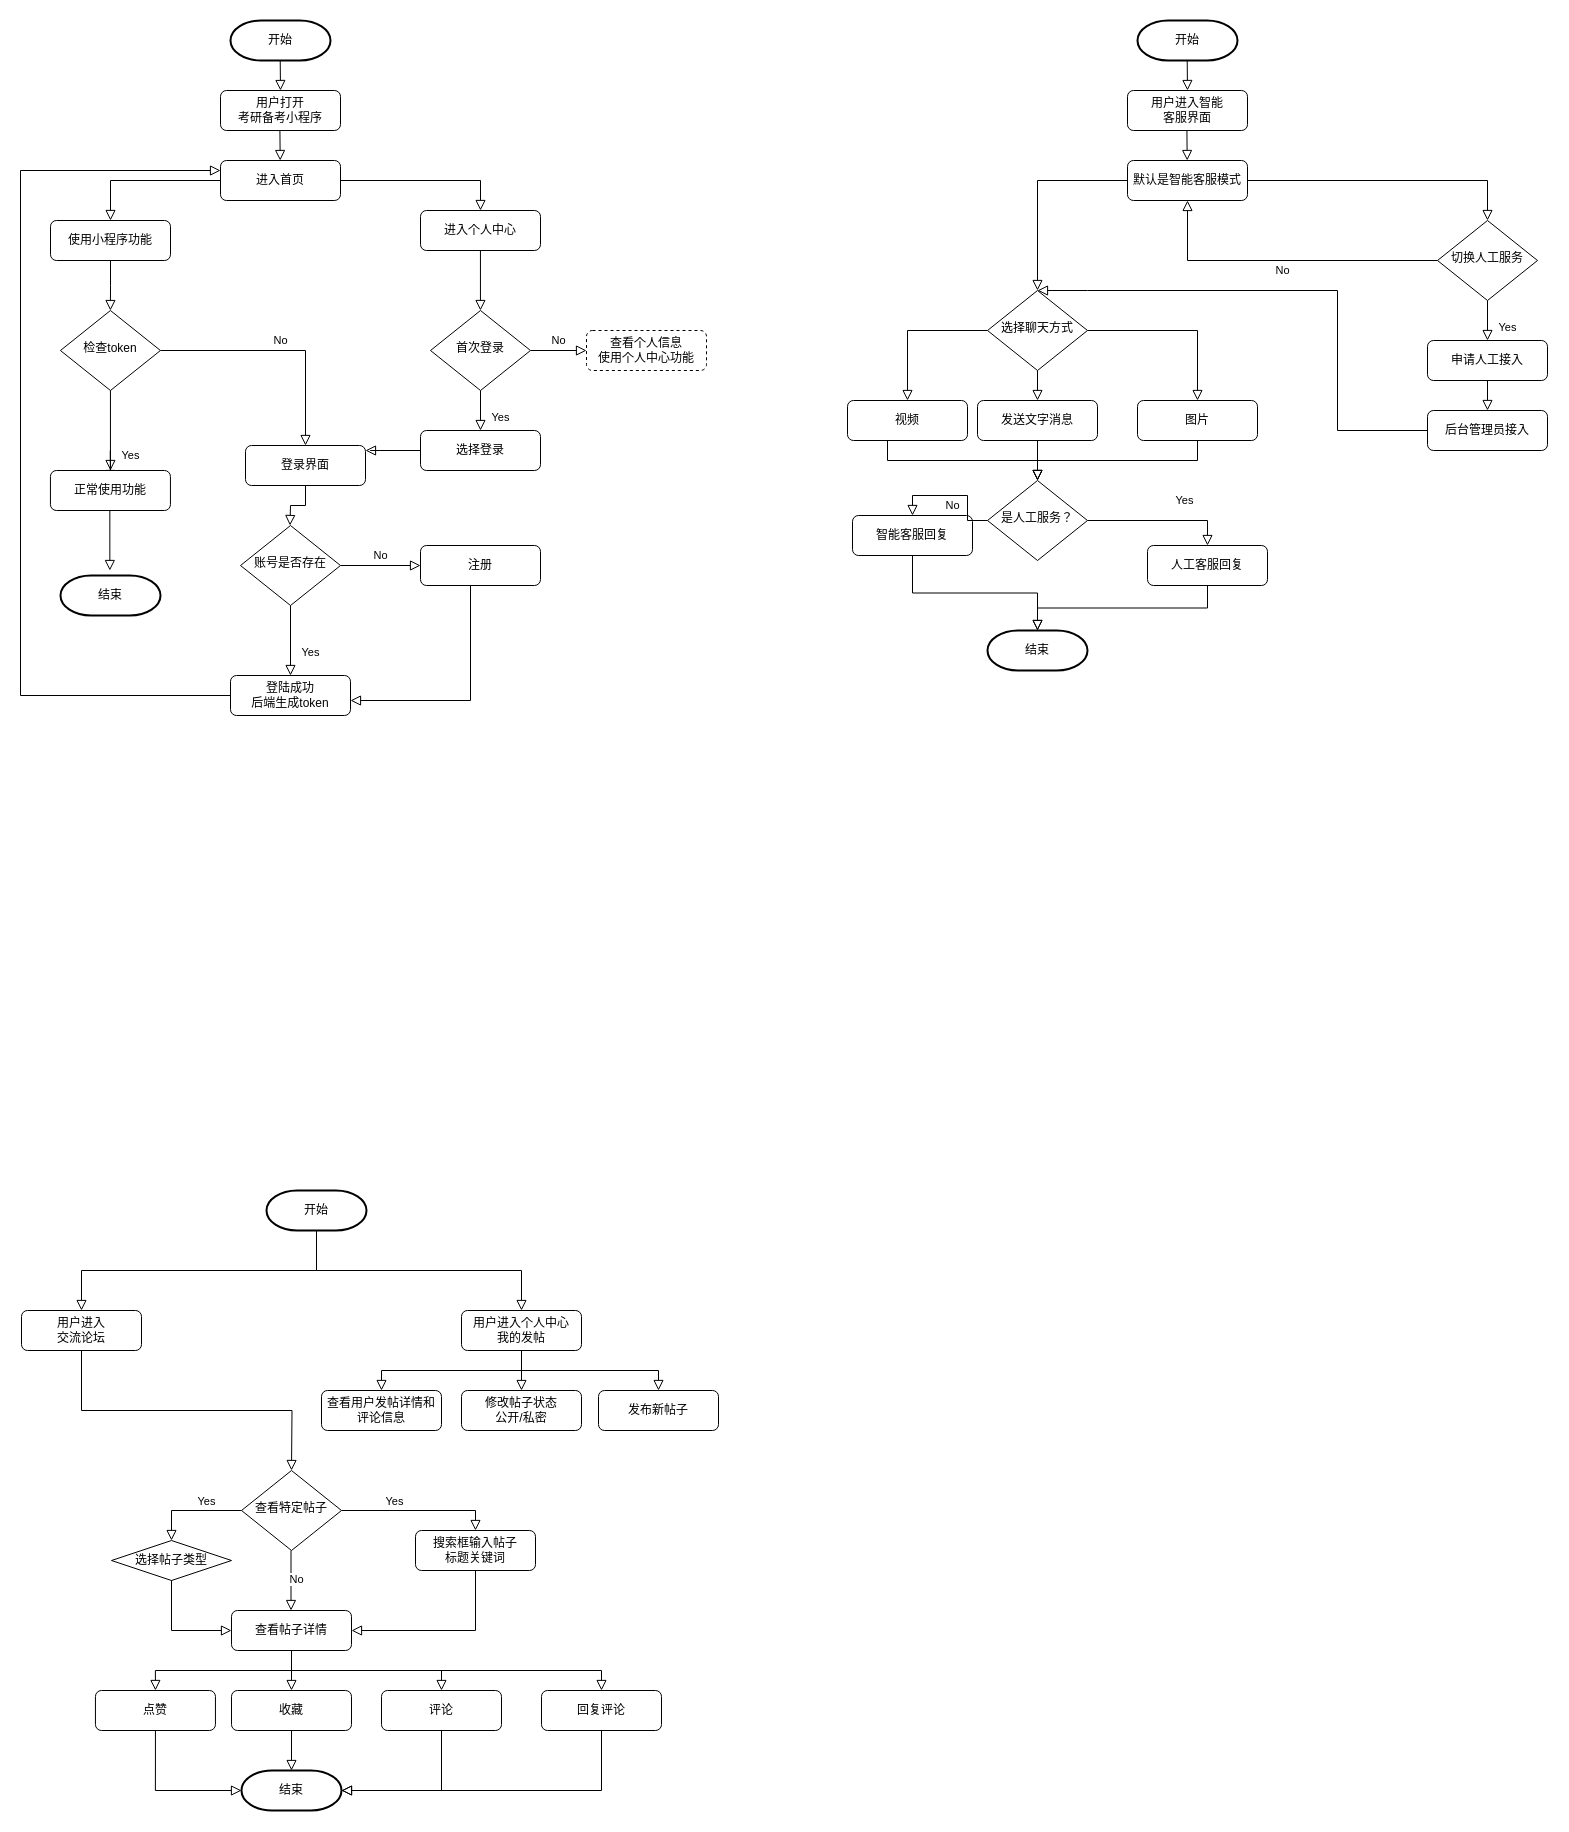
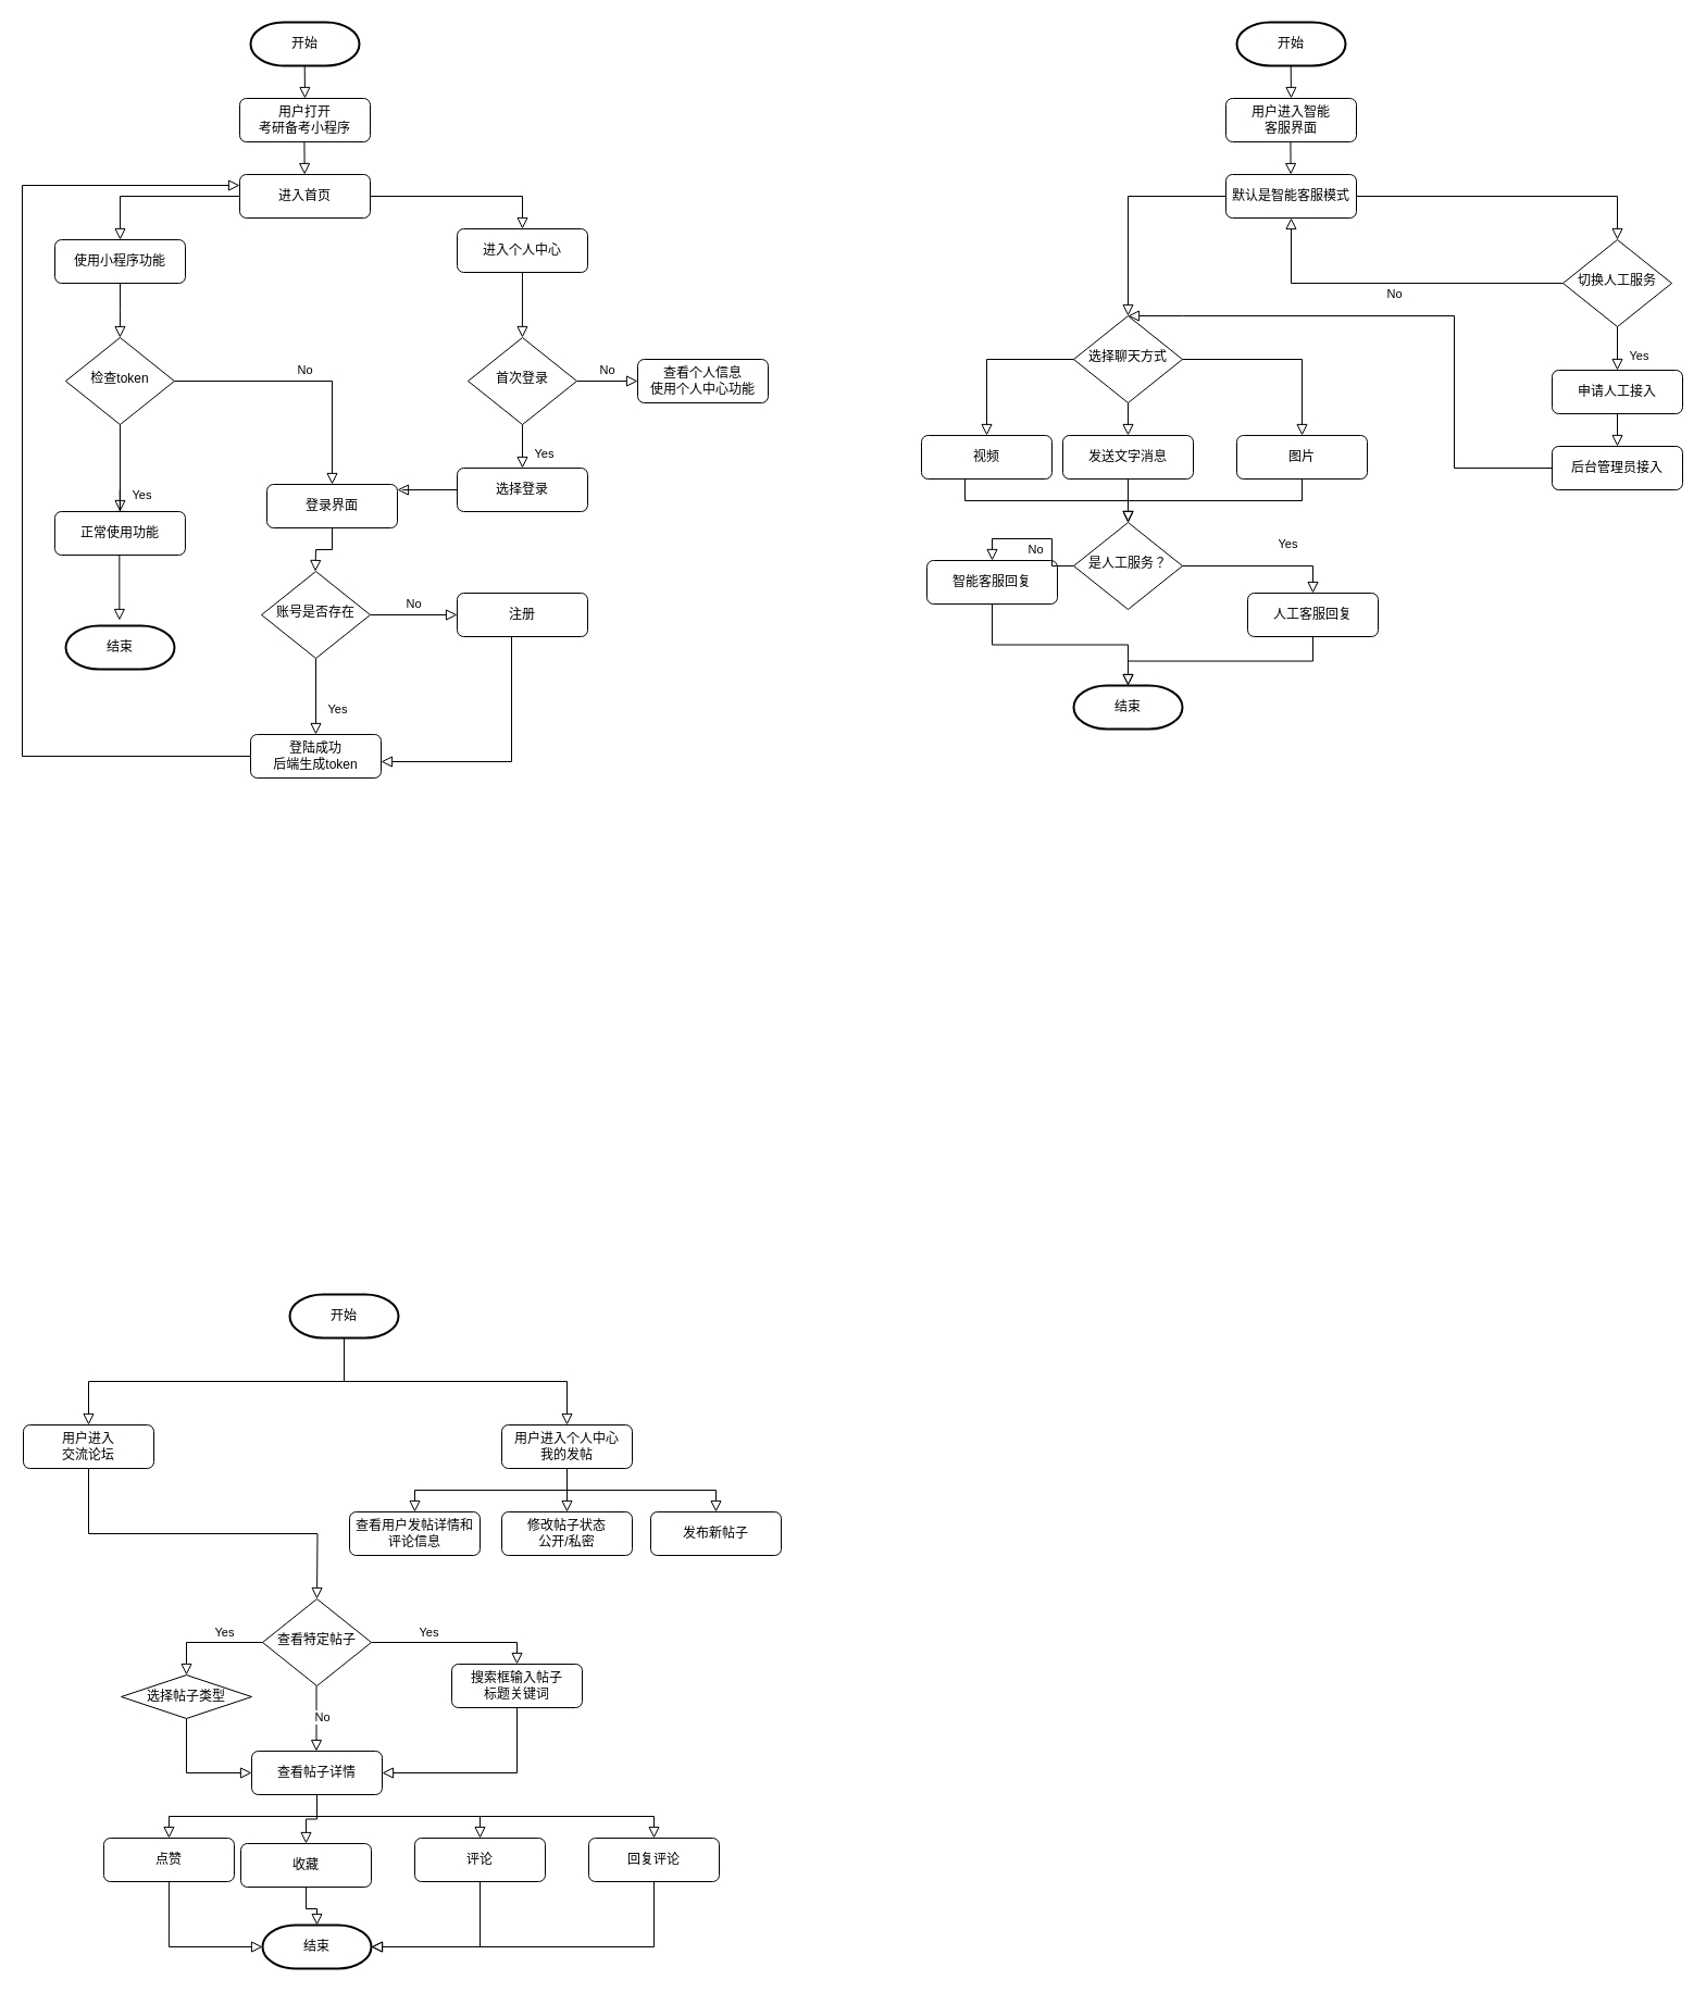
- <mxCell id="12" value="查看个人信息&lt;div&gt;使用个人中心功能&lt;/div&gt;" style="rounded=1;whiteSpace=wrap;html=1;fontSize=12;glass=0;strokeWidth=1;shadow=0;dashed=1;" parent="1" vertex="1"><mxGeometry x="586" y="330" width="120" height="40" as="geometry" /></mxCell>
+ <mxCell id="12" value="查看个人信息&lt;div&gt;使用个人中心功能&lt;/div&gt;" style="rounded=1;whiteSpace=wrap;html=1;fontSize=12;glass=0;strokeWidth=1;shadow=0;" parent="1" vertex="1"><mxGeometry x="586" y="330" width="120" height="40" as="geometry" /></mxCell>
- <mxCell id="47" value="收藏" style="rounded=1;whiteSpace=wrap;html=1;fontSize=12;glass=0;strokeWidth=1;shadow=0;" vertex="1" parent="1"><mxGeometry x="231" y="1690" width="120" height="40" as="geometry" /></mxCell>
+ <mxCell id="47" value="收藏" style="rounded=1;whiteSpace=wrap;html=1;fontSize=12;glass=0;strokeWidth=1;shadow=0;" vertex="1" parent="1"><mxGeometry x="221" y="1695" width="120" height="40" as="geometry" /></mxCell>
